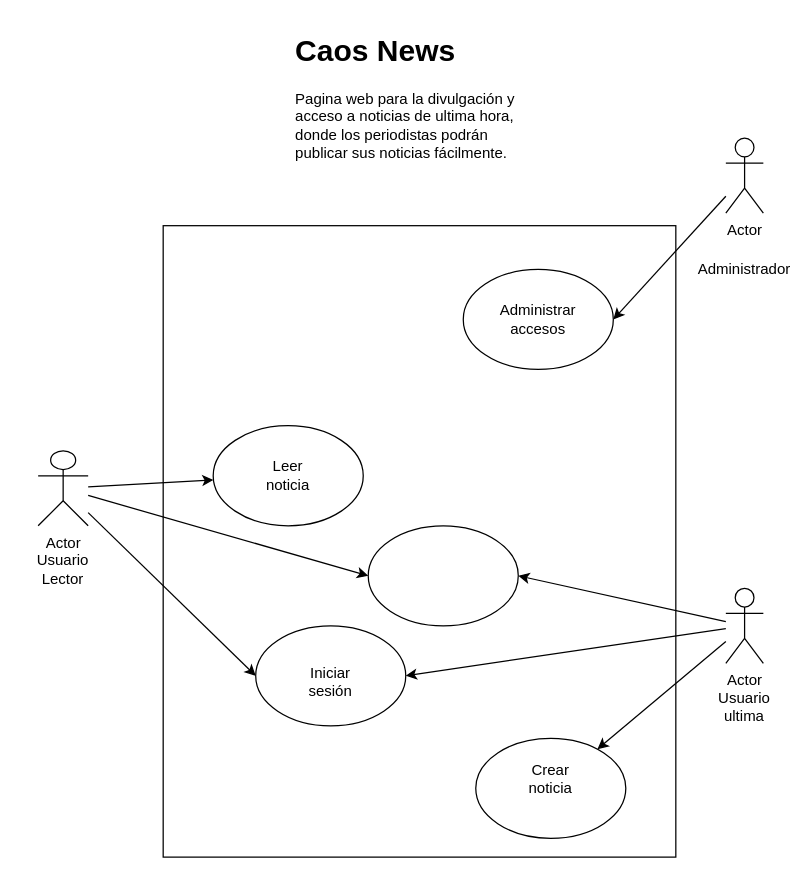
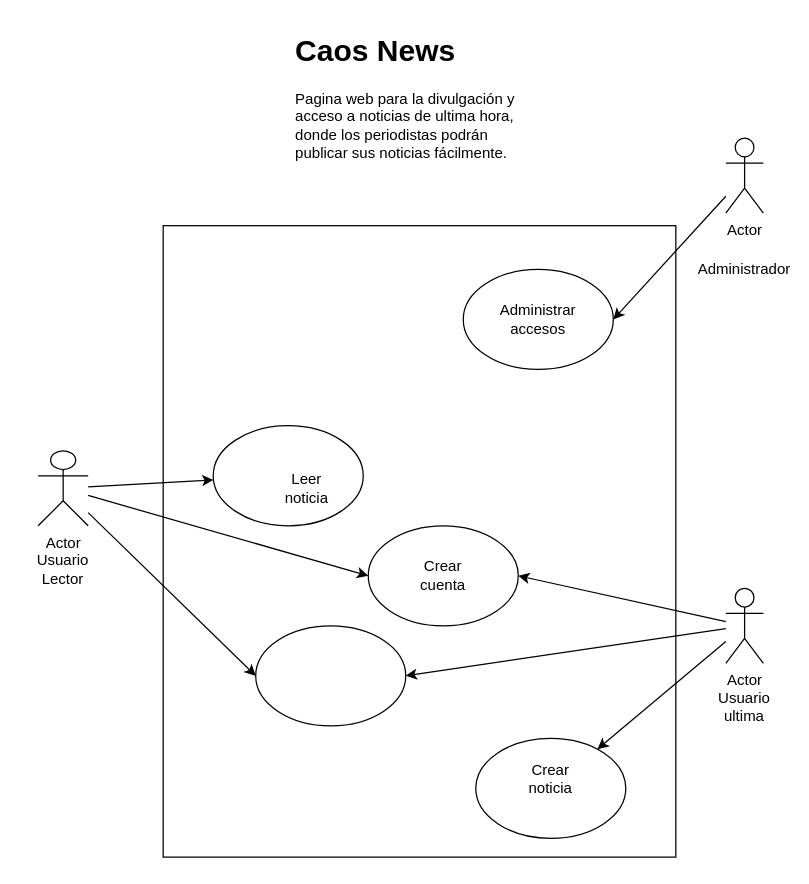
- <mxCell id="14" value="Leer noticia" style="text;html=1;align=center;verticalAlign=middle;whiteSpace=wrap;rounded=0;" vertex="1" parent="1"><mxGeometry x="200" y="365" width="60" height="30" as="geometry" /></mxCell>
+ <mxCell id="14" value="Leer noticia" style="text;html=1;align=center;verticalAlign=middle;whiteSpace=wrap;rounded=0;" vertex="1" parent="1"><mxGeometry x="215" y="375" width="60" height="30" as="geometry" /></mxCell>
+ <mxCell id="20" value="Crear cuenta" style="text;html=1;align=center;verticalAlign=middle;whiteSpace=wrap;rounded=0;" vertex="1" parent="1"><mxGeometry x="324" y="445" width="60" height="30" as="geometry" /></mxCell>
- <mxCell id="26" value="Iniciar sesión" style="text;html=1;align=center;verticalAlign=middle;whiteSpace=wrap;rounded=0;" vertex="1" parent="1"><mxGeometry x="234" y="530" width="60" height="30" as="geometry" /></mxCell>
